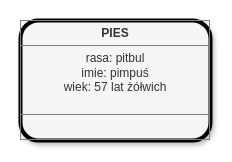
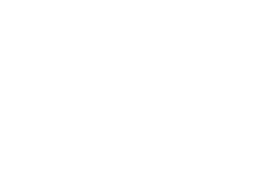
- <mxCell id="2" value="&lt;table border=&quot;1&quot; width=&quot;100%&quot; height=&quot;100%&quot; cellpadding=&quot;4&quot; style=&quot;width:100%;height:100%;border-collapse:collapse;&quot;&gt;&lt;tbody&gt;&lt;tr&gt;&lt;th align=&quot;center&quot;&gt;&lt;b&gt;PIES&lt;/b&gt;&lt;/th&gt;&lt;/tr&gt;&lt;tr&gt;&lt;td align=&quot;center&quot;&gt;rasa: pitbul&lt;br&gt;imie: pimpuś&lt;br&gt;wiek: 57 lat żółwich&lt;br&gt;&lt;br&gt;&lt;/td&gt;&lt;/tr&gt;&lt;tr&gt;&lt;td align=&quot;center&quot;&gt;&lt;br&gt;&lt;/td&gt;&lt;/tr&gt;&lt;/tbody&gt;&lt;/table&gt;" style="text;html=1;whiteSpace=wrap;overflow=fill;strokeWidth=4;perimeterSpacing=3;fillColor=#f5f5f5;fontColor=#333333;strokeColor=#000000;shadow=1;glass=0;rounded=1;" vertex="1" parent="1"><mxGeometry x="20" y="20" width="190" height="120" as="geometry" /></mxCell>
